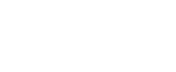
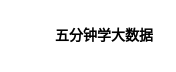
+ <mxCell id="3" value="&lt;b&gt;&lt;font style=&quot;font-size: 14px&quot;&gt;五分钟学大数据&lt;/font&gt;&lt;/b&gt;" style="text;html=1;strokeColor=none;fillColor=none;align=center;verticalAlign=middle;whiteSpace=wrap;rounded=0;" vertex="1" parent="1"><mxGeometry x="54" y="25" width="100" height="20" as="geometry" /></mxCell>
